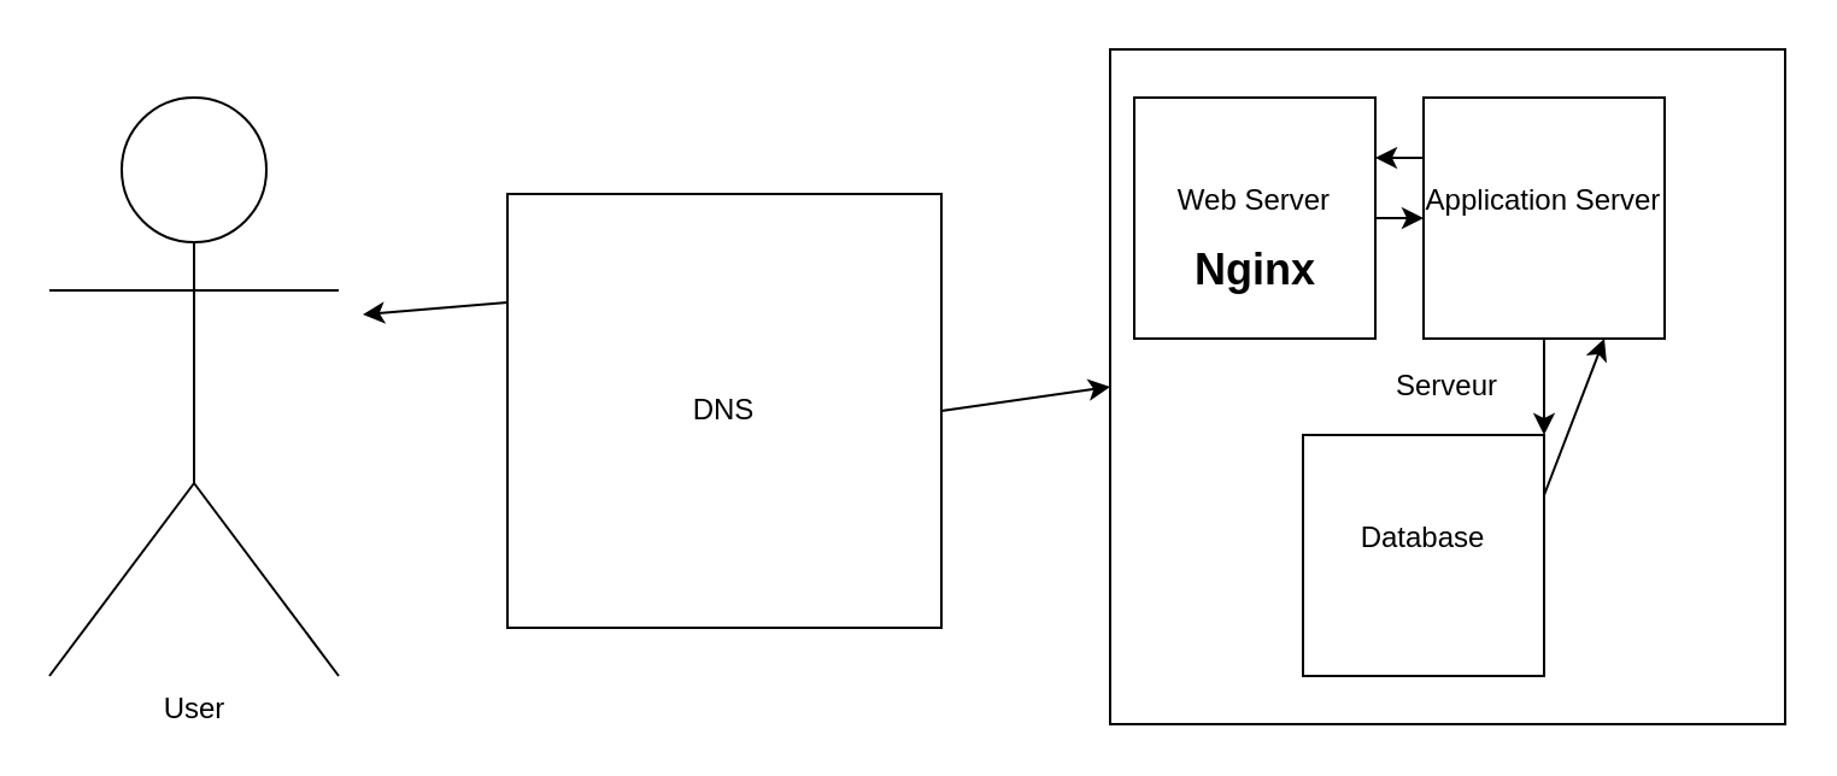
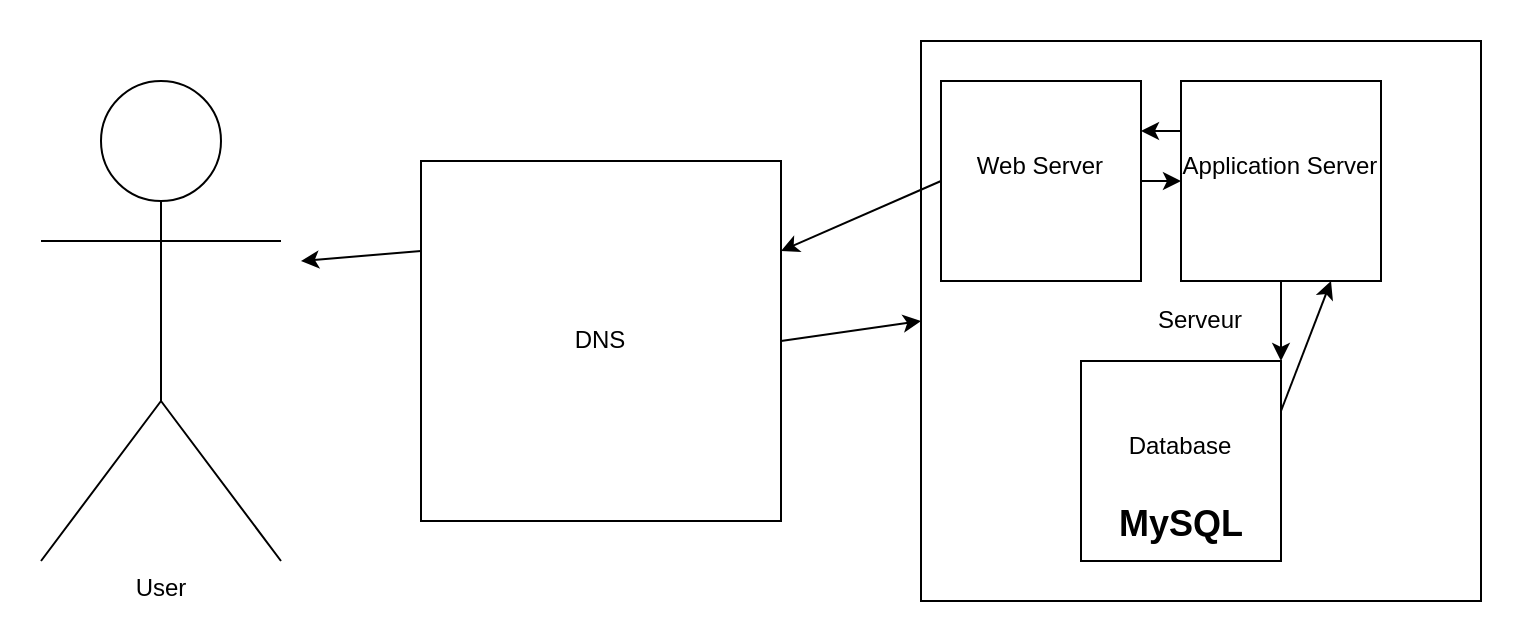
+ <mxCell id="16" value="" style="endArrow=classic;html=1;rounded=0;exitX=0;exitY=0.5;exitDx=0;exitDy=0;entryX=1;entryY=0.25;entryDx=0;entryDy=0;" edge="1" parent="1" source="6" target="3"><mxGeometry width="50" height="50" relative="1" as="geometry"><mxPoint x="390" y="140" as="sourcePoint" /><mxPoint x="440" y="90" as="targetPoint" /></mxGeometry></mxCell>
- <mxCell id="13" value="&lt;font style=&quot;font-size: 18px;&quot;&gt;Nginx&lt;/font&gt;" style="text;strokeColor=none;fillColor=none;html=1;fontSize=24;fontStyle=1;verticalAlign=middle;align=center;" vertex="1" parent="4"><mxGeometry x="10" y="70" width="100" height="40" as="geometry" /></mxCell>
+ <mxCell id="14" value="&lt;font style=&quot;font-size: 18px;&quot;&gt;MySQL&lt;/font&gt;" style="text;strokeColor=none;fillColor=none;html=1;fontSize=24;fontStyle=1;verticalAlign=middle;align=center;" vertex="1" parent="4"><mxGeometry x="80" y="220" width="100" height="40" as="geometry" /></mxCell>
